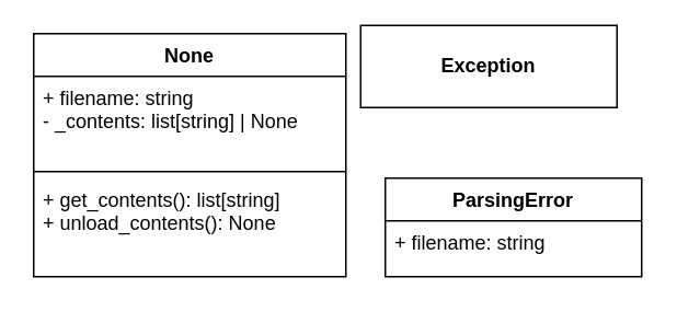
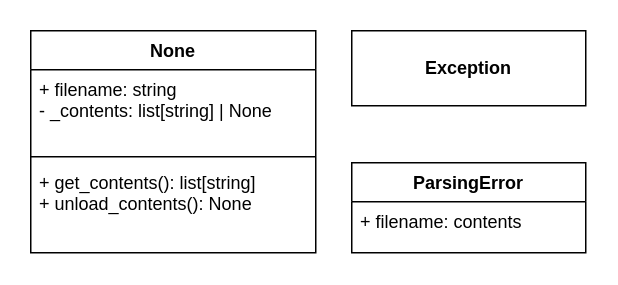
- <mxCell id="8" value="&lt;b&gt;Exception&lt;/b&gt;" style="html=1;whiteSpace=wrap;fillColor=none;" parent="1" vertex="1"><mxGeometry x="219" y="15" width="156" height="50" as="geometry" /></mxCell>
+ <mxCell id="8" value="&lt;b&gt;Exception&lt;/b&gt;" style="html=1;whiteSpace=wrap;fillColor=none;" parent="1" vertex="1"><mxGeometry x="234" y="20" width="156" height="50" as="geometry" /></mxCell>
- <mxCell id="7" value="+ filename: string" style="text;strokeColor=none;fillColor=none;align=left;verticalAlign=top;spacingLeft=4;spacingRight=4;overflow=hidden;rotatable=0;points=[[0,0.5],[1,0.5]];portConstraint=eastwest;whiteSpace=wrap;html=1;" parent="6" vertex="1"><mxGeometry y="26" width="156" height="34" as="geometry" /></mxCell>
+ <mxCell id="7" value="+ filename: contents" style="text;strokeColor=none;fillColor=none;align=left;verticalAlign=top;spacingLeft=4;spacingRight=4;overflow=hidden;rotatable=0;points=[[0,0.5],[1,0.5]];portConstraint=eastwest;whiteSpace=wrap;html=1;" parent="6" vertex="1"><mxGeometry y="26" width="156" height="34" as="geometry" /></mxCell>
